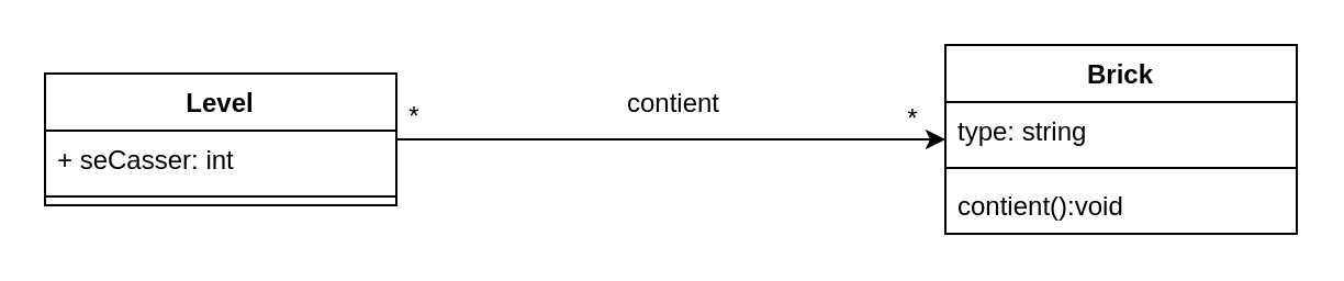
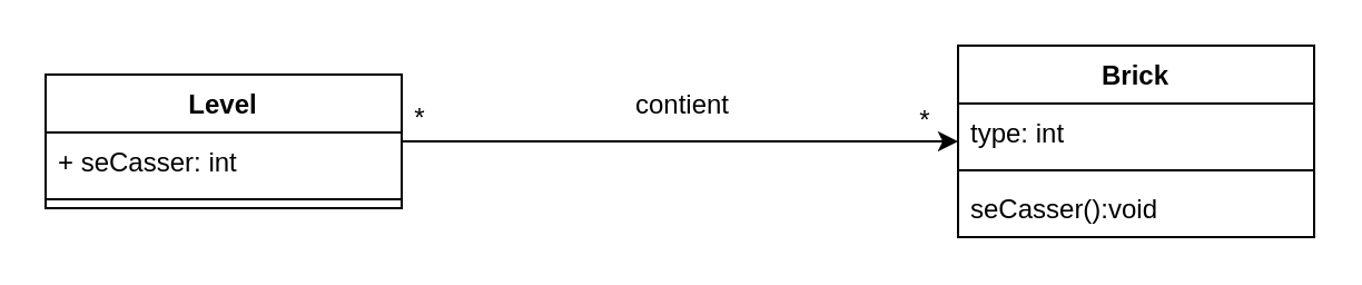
- <mxCell id="6" value="type: string" style="text;strokeColor=none;fillColor=none;align=left;verticalAlign=top;spacingLeft=4;spacingRight=4;overflow=hidden;rotatable=0;points=[[0,0.5],[1,0.5]];portConstraint=eastwest;" parent="5" vertex="1"><mxGeometry y="26" width="160" height="26" as="geometry" /></mxCell>
+ <mxCell id="6" value="type: int" style="text;strokeColor=none;fillColor=none;align=left;verticalAlign=top;spacingLeft=4;spacingRight=4;overflow=hidden;rotatable=0;points=[[0,0.5],[1,0.5]];portConstraint=eastwest;" parent="5" vertex="1"><mxGeometry y="26" width="160" height="26" as="geometry" /></mxCell>
- <mxCell id="8" value="contient():void" style="text;strokeColor=none;fillColor=none;align=left;verticalAlign=top;spacingLeft=4;spacingRight=4;overflow=hidden;rotatable=0;points=[[0,0.5],[1,0.5]];portConstraint=eastwest;" parent="5" vertex="1"><mxGeometry y="60" width="160" height="26" as="geometry" /></mxCell>
+ <mxCell id="8" value="seCasser():void" style="text;strokeColor=none;fillColor=none;align=left;verticalAlign=top;spacingLeft=4;spacingRight=4;overflow=hidden;rotatable=0;points=[[0,0.5],[1,0.5]];portConstraint=eastwest;" parent="5" vertex="1"><mxGeometry y="60" width="160" height="26" as="geometry" /></mxCell>
